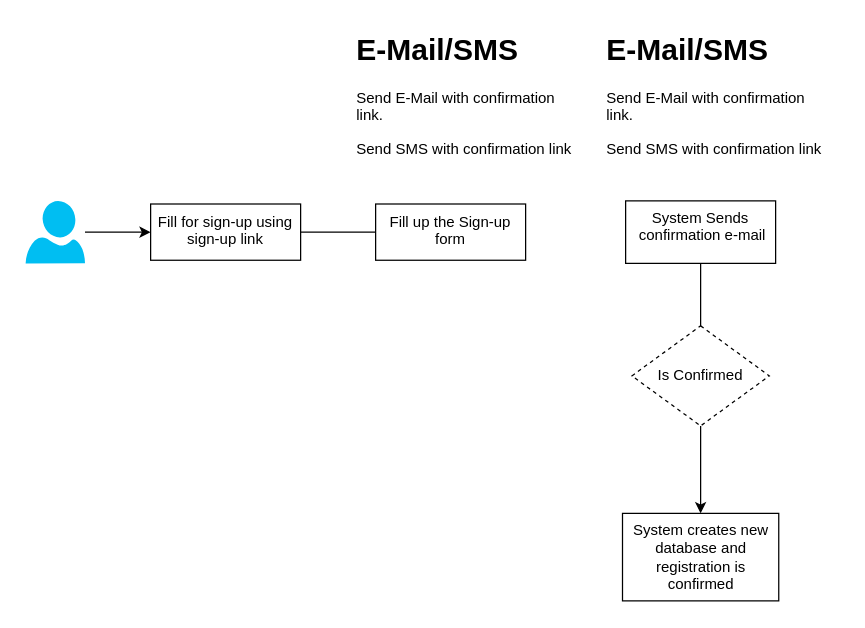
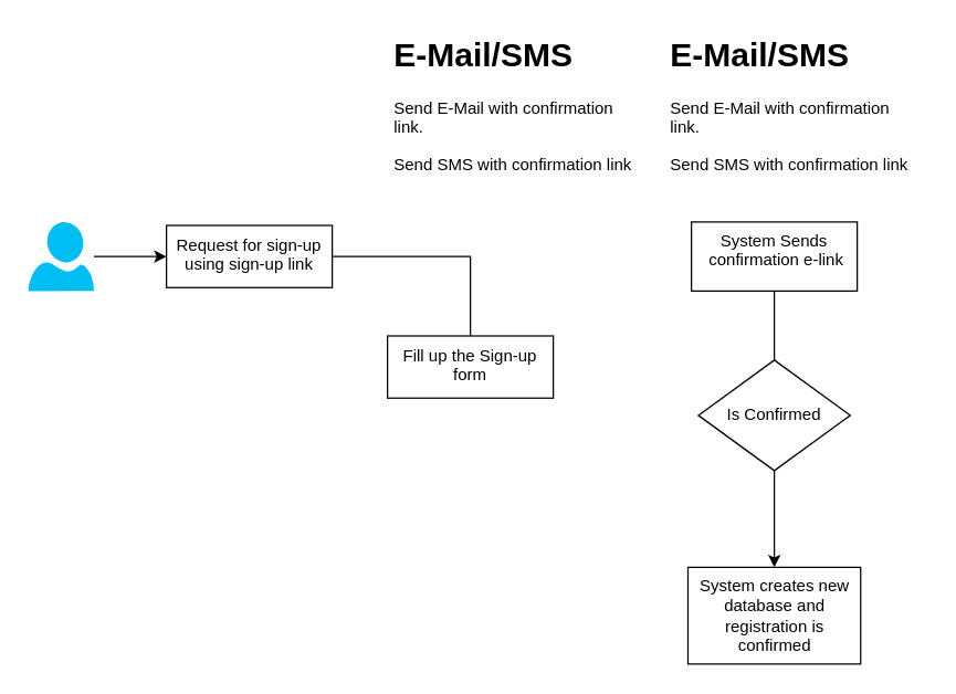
- <mxCell id="8" value="System Sends &amp;nbsp;confirmation e-mail" style="whiteSpace=wrap;html=1;verticalAlign=top;fillColor=none;" vertex="1" parent="1"><mxGeometry x="500" y="160" width="120" height="50" as="geometry" /></mxCell>
+ <mxCell id="8" value="System Sends &amp;nbsp;confirmation e-link" style="whiteSpace=wrap;html=1;verticalAlign=top;fillColor=none;" vertex="1" parent="1"><mxGeometry x="500" y="160" width="120" height="50" as="geometry" /></mxCell>
- <mxCell id="5" value="Fill for sign-up using sign-up link" style="whiteSpace=wrap;html=1;verticalAlign=top;fillColor=none;" vertex="1" parent="1"><mxGeometry x="120" y="162.5" width="120" height="45" as="geometry" /></mxCell>
+ <mxCell id="5" value="Request for sign-up using sign-up link" style="whiteSpace=wrap;html=1;verticalAlign=top;fillColor=none;" vertex="1" parent="1"><mxGeometry x="120" y="162.5" width="120" height="45" as="geometry" /></mxCell>
- <mxCell id="6" value="Fill up the Sign-up form" style="whiteSpace=wrap;html=1;verticalAlign=top;fillColor=none;" vertex="1" parent="1"><mxGeometry x="300" y="162.5" width="120" height="45" as="geometry" /></mxCell>
+ <mxCell id="6" value="Fill up the Sign-up form" style="whiteSpace=wrap;html=1;verticalAlign=top;fillColor=none;" vertex="1" parent="1"><mxGeometry x="280" y="242.5" width="120" height="45" as="geometry" /></mxCell>
- <mxCell id="10" value="Is Confirmed" style="rhombus;whiteSpace=wrap;html=1;strokeColor=#000000;fillColor=none;dashed=1;" vertex="1" parent="1"><mxGeometry x="505" y="260" width="110" height="80" as="geometry" /></mxCell>
+ <mxCell id="10" value="Is Confirmed" style="rhombus;whiteSpace=wrap;html=1;strokeColor=#000000;fillColor=none;" vertex="1" parent="1"><mxGeometry x="505" y="260" width="110" height="80" as="geometry" /></mxCell>
